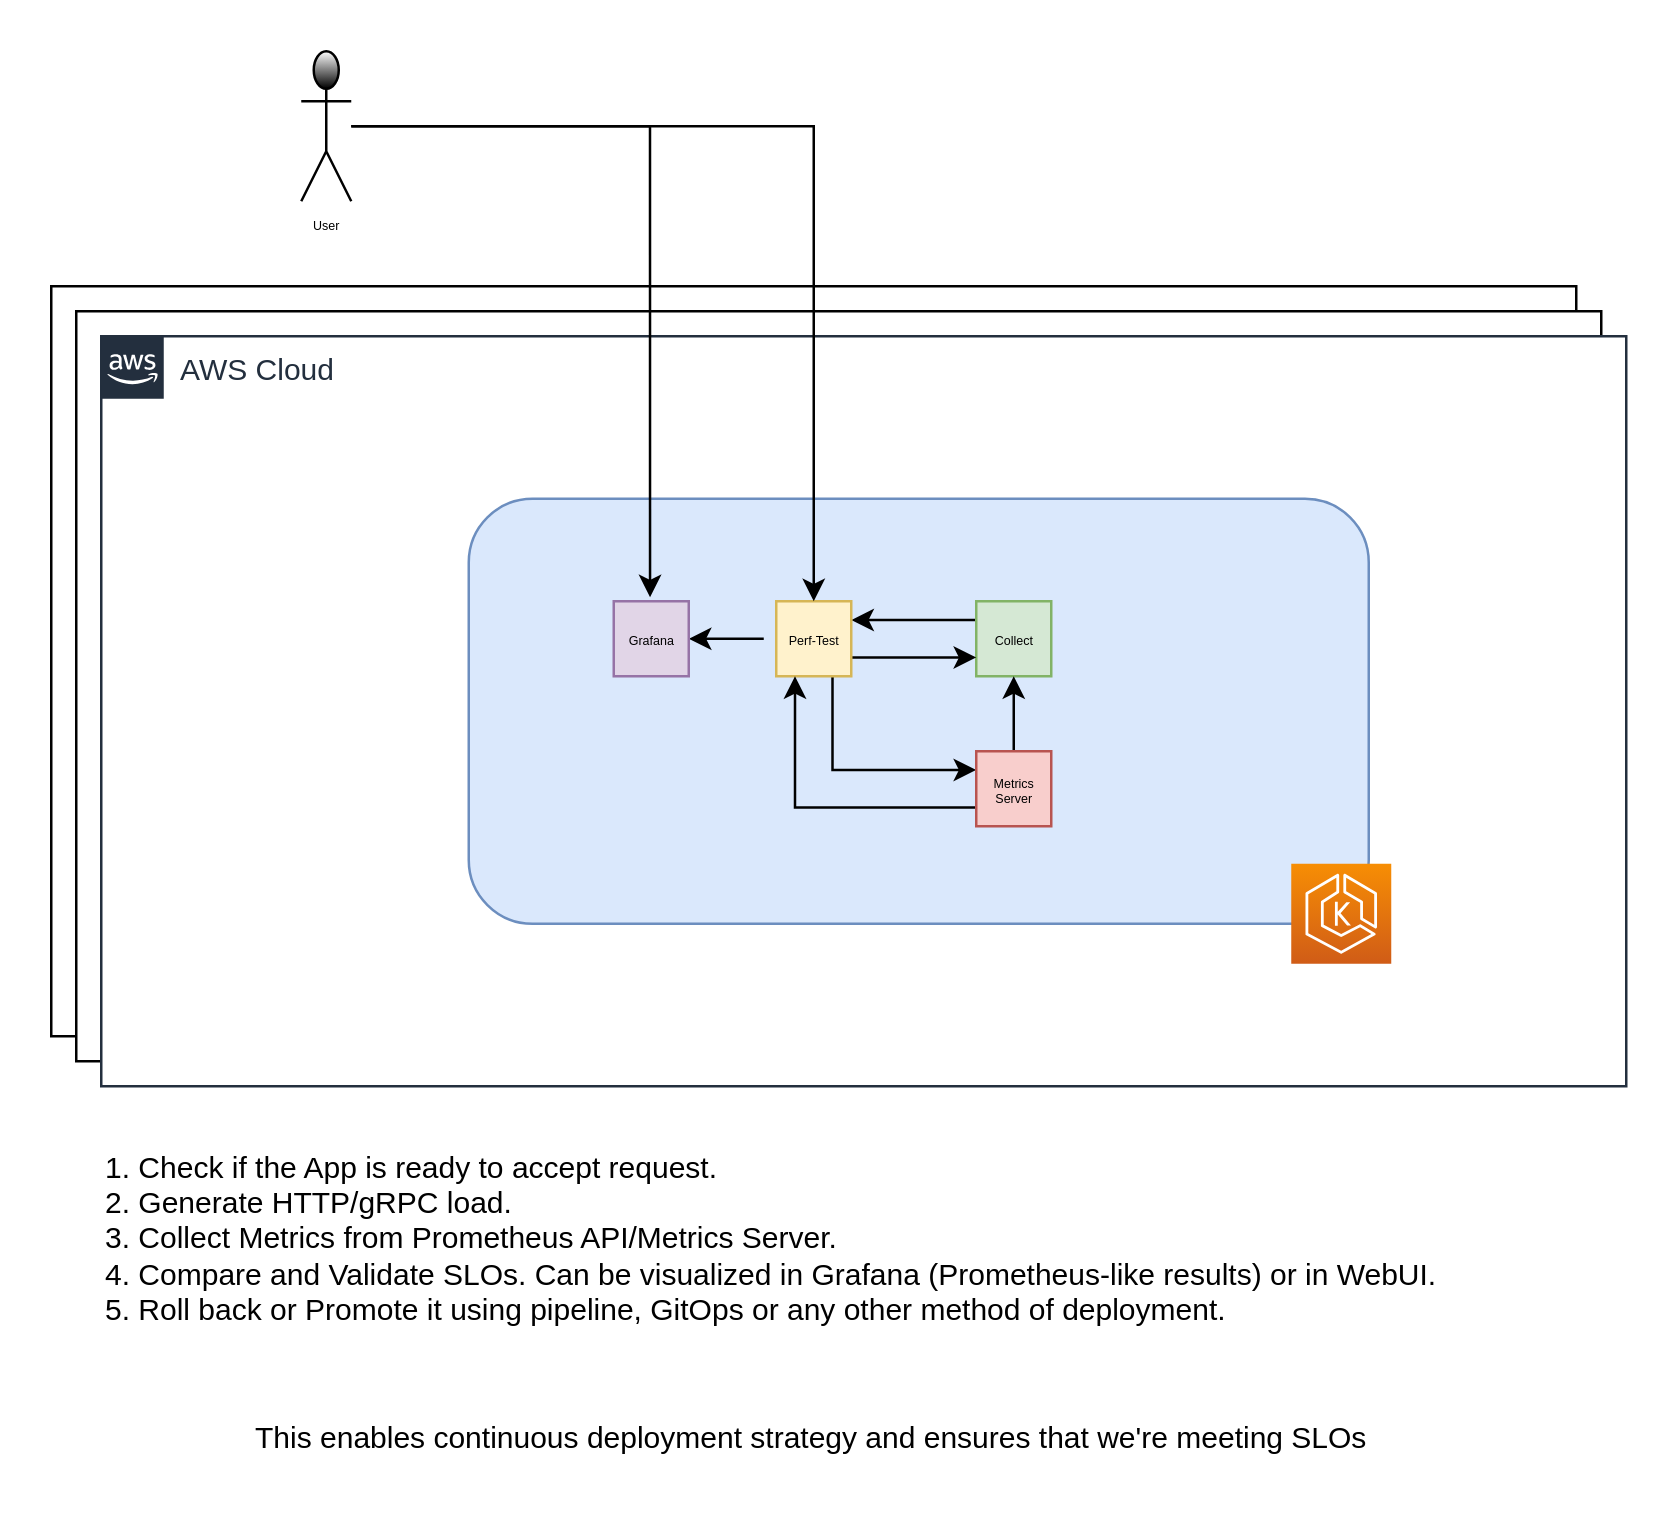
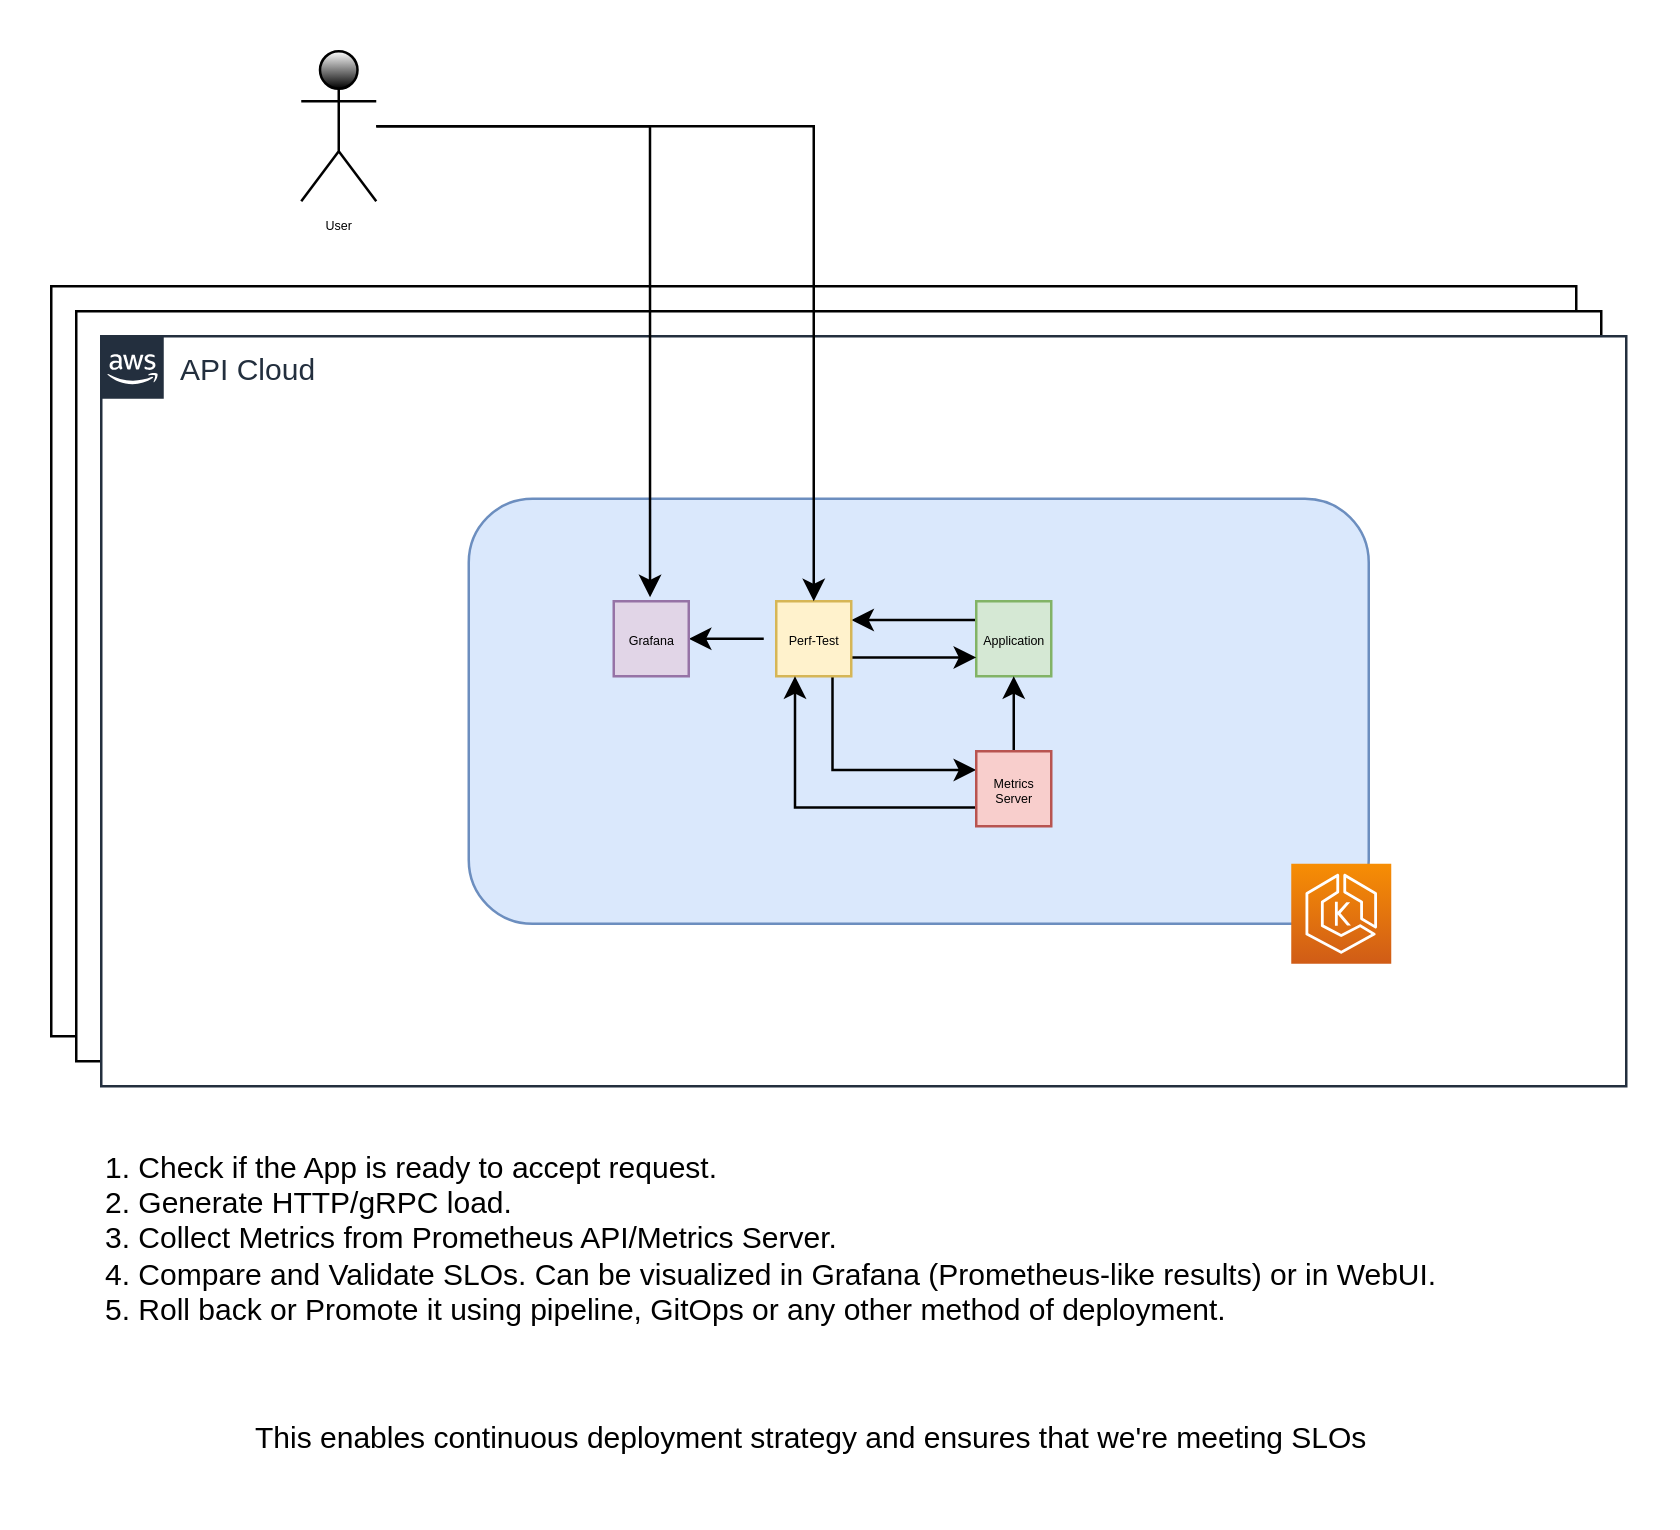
- <mxCell id="21" value="User" style="shape=umlActor;verticalLabelPosition=bottom;verticalAlign=top;html=1;outlineConnect=0;fontSize=5;gradientColor=default;" vertex="1" parent="1"><mxGeometry x="120" y="20" width="20" height="60" as="geometry" /></mxCell>
+ <mxCell id="21" value="User" style="shape=umlActor;verticalLabelPosition=bottom;verticalAlign=top;html=1;outlineConnect=0;fontSize=5;gradientColor=default;" vertex="1" parent="1"><mxGeometry x="120" y="20" width="30" height="60" as="geometry" /></mxCell>
- <mxCell id="4" value="AWS Cloud" style="points=[[0,0],[0.25,0],[0.5,0],[0.75,0],[1,0],[1,0.25],[1,0.5],[1,0.75],[1,1],[0.75,1],[0.5,1],[0.25,1],[0,1],[0,0.75],[0,0.5],[0,0.25]];outlineConnect=0;gradientColor=none;html=1;whiteSpace=wrap;fontSize=12;fontStyle=0;shape=mxgraph.aws4.group;grIcon=mxgraph.aws4.group_aws_cloud_alt;strokeColor=#232F3E;fillColor=#ffffff;verticalAlign=top;align=left;spacingLeft=30;fontColor=#232F3E;dashed=0;labelBackgroundColor=#ffffff;container=1;pointerEvents=0;collapsible=0;recursiveResize=0;" parent="1" vertex="1"><mxGeometry x="40" y="134" width="610" height="300" as="geometry" /></mxCell>
+ <mxCell id="4" value="API Cloud" style="points=[[0,0],[0.25,0],[0.5,0],[0.75,0],[1,0],[1,0.25],[1,0.5],[1,0.75],[1,1],[0.75,1],[0.5,1],[0.25,1],[0,1],[0,0.75],[0,0.5],[0,0.25]];outlineConnect=0;gradientColor=none;html=1;whiteSpace=wrap;fontSize=12;fontStyle=0;shape=mxgraph.aws4.group;grIcon=mxgraph.aws4.group_aws_cloud_alt;strokeColor=#232F3E;fillColor=#ffffff;verticalAlign=top;align=left;spacingLeft=30;fontColor=#232F3E;dashed=0;labelBackgroundColor=#ffffff;container=1;pointerEvents=0;collapsible=0;recursiveResize=0;" parent="1" vertex="1"><mxGeometry x="40" y="134" width="610" height="300" as="geometry" /></mxCell>
- <mxCell id="16" value="Collect" style="text;html=1;align=center;verticalAlign=middle;resizable=0;points=[];autosize=1;strokeColor=none;fillColor=none;fontSize=5;" vertex="1" parent="1"><mxGeometry x="380" y="245" width="50" height="20" as="geometry" /></mxCell>
+ <mxCell id="16" value="Application" style="text;html=1;align=center;verticalAlign=middle;resizable=0;points=[];autosize=1;strokeColor=none;fillColor=none;fontSize=5;" vertex="1" parent="1"><mxGeometry x="380" y="245" width="50" height="20" as="geometry" /></mxCell>
